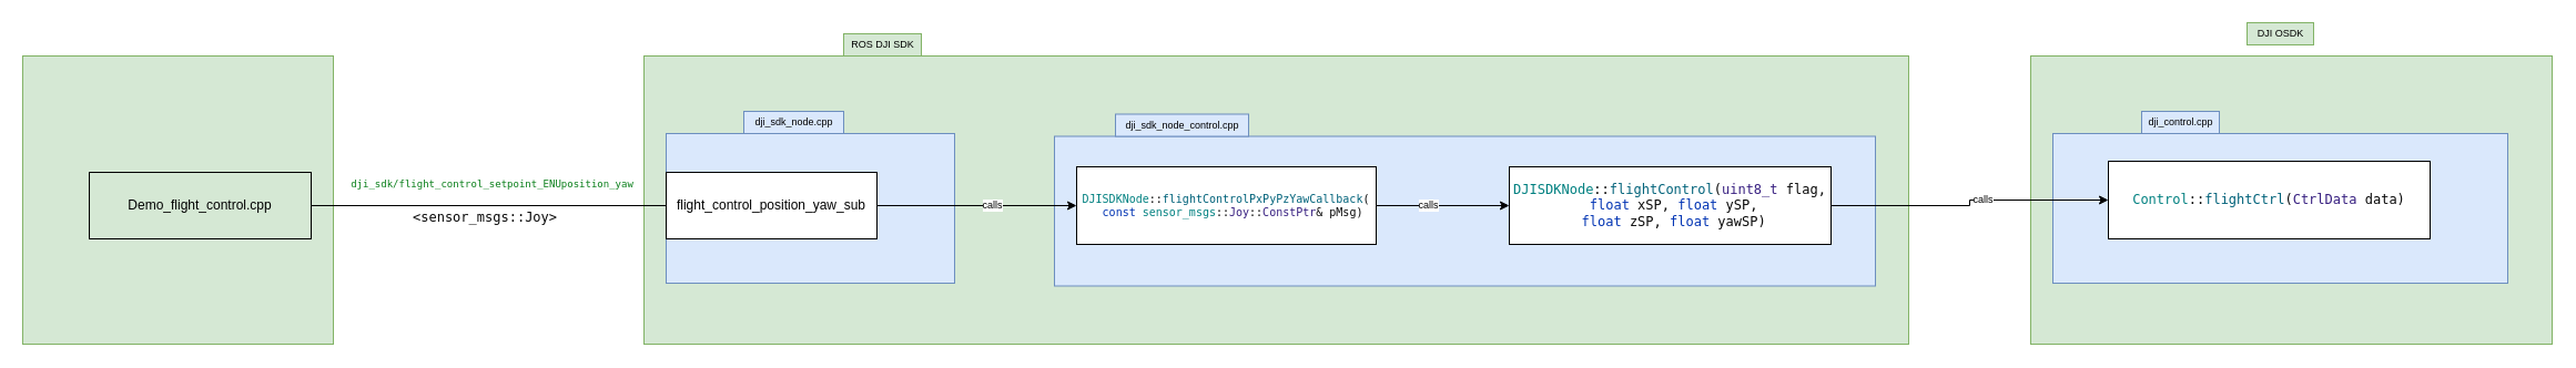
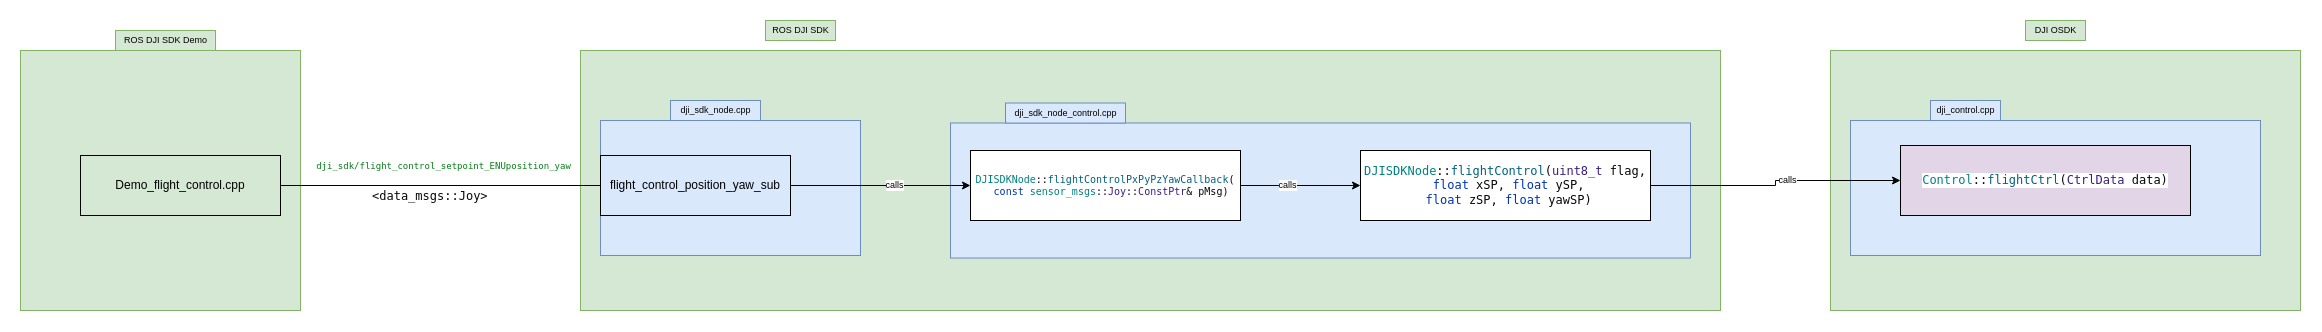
+ <mxCell id="5" value="ROS DJI SDK Demo" style="text;html=1;align=center;verticalAlign=middle;resizable=0;points=[];autosize=1;fontSize=9;fillColor=#d5e8d4;strokeColor=#82b366;" vertex="1" parent="1"><mxGeometry x="115" y="30" width="100" height="20" as="geometry" /></mxCell>
- <mxCell id="11" value="ROS DJI SDK" style="text;html=1;align=center;verticalAlign=middle;resizable=0;points=[];autosize=1;fontSize=9;fillColor=#d5e8d4;strokeColor=#82b366;" vertex="1" parent="1"><mxGeometry x="760" y="30" width="70" height="20" as="geometry" /></mxCell>
+ <mxCell id="11" value="ROS DJI SDK" style="text;html=1;align=center;verticalAlign=middle;resizable=0;points=[];autosize=1;fontSize=9;fillColor=#d5e8d4;strokeColor=#82b366;" vertex="1" parent="1"><mxGeometry x="765" y="20" width="70" height="20" as="geometry" /></mxCell>
- <mxCell id="27" value="&lt;pre style=&quot;background-color: #ffffff ; color: #080808 ; font-family: &amp;#34;jetbrains mono&amp;#34; , monospace ; font-size: 9.0pt&quot;&gt;&lt;span style=&quot;color: #008080&quot;&gt;Control&lt;/span&gt;::&lt;span style=&quot;color: #00627a&quot;&gt;flightCtrl&lt;/span&gt;(&lt;span style=&quot;color: #371f80&quot;&gt;CtrlData &lt;/span&gt;data)&lt;br&gt;&lt;/pre&gt;" style="rounded=0;whiteSpace=wrap;html=1;" vertex="1" parent="1"><mxGeometry x="1900" y="145" width="290" height="70" as="geometry" /></mxCell>
+ <mxCell id="27" value="&lt;pre style=&quot;background-color: #ffffff ; color: #080808 ; font-family: &amp;#34;jetbrains mono&amp;#34; , monospace ; font-size: 9.0pt&quot;&gt;&lt;span style=&quot;color: #008080&quot;&gt;Control&lt;/span&gt;::&lt;span style=&quot;color: #00627a&quot;&gt;flightCtrl&lt;/span&gt;(&lt;span style=&quot;color: #371f80&quot;&gt;CtrlData &lt;/span&gt;data)&lt;br&gt;&lt;/pre&gt;" style="rounded=0;whiteSpace=wrap;html=1;fillColor=#e1d5e7;" vertex="1" parent="1"><mxGeometry x="1900" y="145" width="290" height="70" as="geometry" /></mxCell>
- <mxCell id="10" value="&lt;pre style=&quot;background-color: #ffffff ; color: #080808 ; font-family: &amp;quot;jetbrains mono&amp;quot; , monospace ; font-size: 9.0pt&quot;&gt;&amp;lt;sensor_msgs::Joy&amp;gt;&lt;/pre&gt;" style="text;whiteSpace=wrap;html=1;fontSize=9;" vertex="1" parent="1"><mxGeometry x="370" y="170" width="160" height="50" as="geometry" /></mxCell>
+ <mxCell id="10" value="&lt;pre style=&quot;background-color: #ffffff ; color: #080808 ; font-family: &amp;quot;jetbrains mono&amp;quot; , monospace ; font-size: 9.0pt&quot;&gt;&amp;lt;data_msgs::Joy&amp;gt;&lt;/pre&gt;" style="text;whiteSpace=wrap;html=1;fontSize=9;" vertex="1" parent="1"><mxGeometry x="370" y="170" width="160" height="50" as="geometry" /></mxCell>
- <mxCell id="13" value="flight_control_position_yaw_sub" style="rounded=0;whiteSpace=wrap;html=1;" vertex="1" parent="1"><mxGeometry x="600" y="155" width="190" height="60" as="geometry" /></mxCell>
+ <mxCell id="13" value="flight_control_position_yaw_sub" style="rounded=0;whiteSpace=wrap;html=1;fillColor=#dae8fc;" vertex="1" parent="1"><mxGeometry x="600" y="155" width="190" height="60" as="geometry" /></mxCell>
